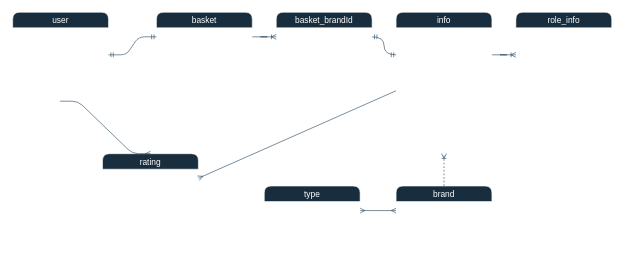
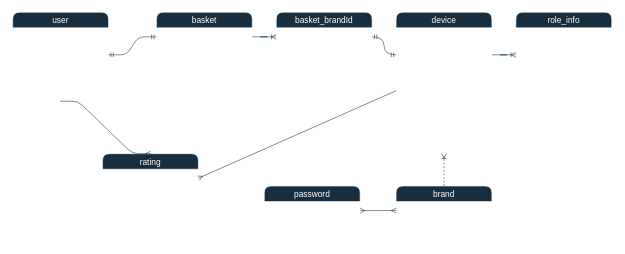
- <mxCell id="11" value="info" style="swimlane;fontStyle=0;childLayout=stackLayout;horizontal=1;startSize=26;horizontalStack=0;resizeParent=1;resizeParentMax=0;resizeLast=0;collapsible=1;marginBottom=0;align=center;fontSize=14;labelBackgroundColor=none;fillColor=#182E3E;strokeColor=#FFFFFF;fontColor=#FFFFFF;rounded=1;" vertex="1" parent="1"><mxGeometry x="660" y="20" width="160" height="236" as="geometry" /></mxCell>
+ <mxCell id="11" value="device" style="swimlane;fontStyle=0;childLayout=stackLayout;horizontal=1;startSize=26;horizontalStack=0;resizeParent=1;resizeParentMax=0;resizeLast=0;collapsible=1;marginBottom=0;align=center;fontSize=14;labelBackgroundColor=none;fillColor=#182E3E;strokeColor=#FFFFFF;fontColor=#FFFFFF;rounded=1;" vertex="1" parent="1"><mxGeometry x="660" y="20" width="160" height="236" as="geometry" /></mxCell>
- <mxCell id="22" value="type" style="swimlane;fontStyle=0;childLayout=stackLayout;horizontal=1;startSize=26;horizontalStack=0;resizeParent=1;resizeParentMax=0;resizeLast=0;collapsible=1;marginBottom=0;align=center;fontSize=14;labelBackgroundColor=none;fillColor=#182E3E;strokeColor=#FFFFFF;fontColor=#FFFFFF;rounded=1;" vertex="1" parent="1"><mxGeometry x="440" y="310" width="160" height="86" as="geometry" /></mxCell>
+ <mxCell id="22" value="password" style="swimlane;fontStyle=0;childLayout=stackLayout;horizontal=1;startSize=26;horizontalStack=0;resizeParent=1;resizeParentMax=0;resizeLast=0;collapsible=1;marginBottom=0;align=center;fontSize=14;labelBackgroundColor=none;fillColor=#182E3E;strokeColor=#FFFFFF;fontColor=#FFFFFF;rounded=1;" vertex="1" parent="1"><mxGeometry x="440" y="310" width="160" height="86" as="geometry" /></mxCell>
